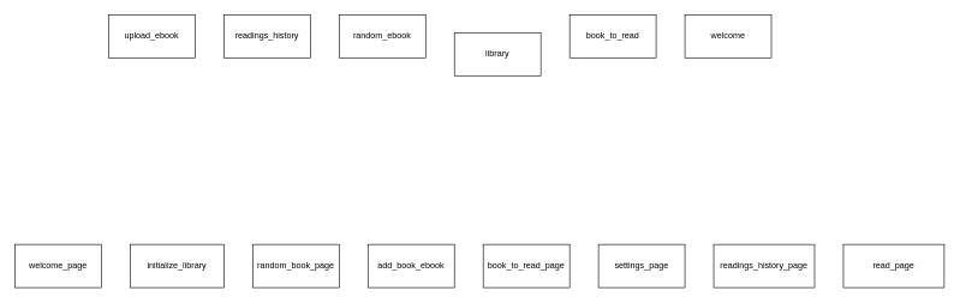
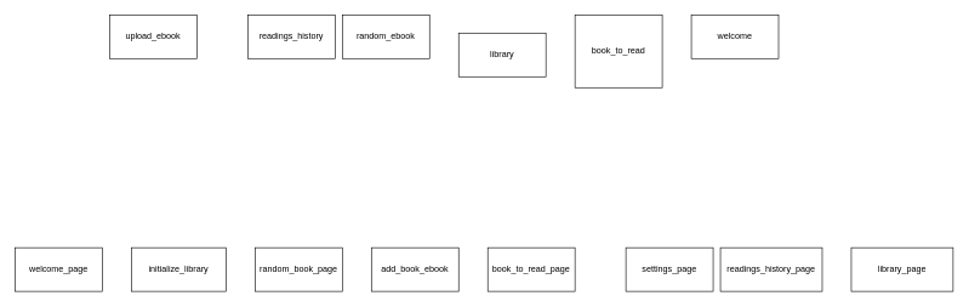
- <mxCell id="3" value="readings_history" style="rounded=0;whiteSpace=wrap;html=1;" vertex="1" parent="1"><mxGeometry x="310" y="20" width="120" height="60" as="geometry" /></mxCell>
+ <mxCell id="3" value="readings_history" style="rounded=0;whiteSpace=wrap;html=1;" vertex="1" parent="1"><mxGeometry x="340" y="20" width="120" height="60" as="geometry" /></mxCell>
- <mxCell id="6" value="book_to_read" style="rounded=0;whiteSpace=wrap;html=1;" vertex="1" parent="1"><mxGeometry x="790" y="20" width="120" height="60" as="geometry" /></mxCell>
+ <mxCell id="6" value="book_to_read" style="rounded=0;whiteSpace=wrap;html=1;" vertex="1" parent="1"><mxGeometry x="790" y="20" width="120" height="100" as="geometry" /></mxCell>
- <mxCell id="13" value="settings_page" style="rounded=0;whiteSpace=wrap;html=1;" vertex="1" parent="1"><mxGeometry x="830" y="340" width="120" height="60" as="geometry" /></mxCell>
+ <mxCell id="13" value="settings_page" style="rounded=0;whiteSpace=wrap;html=1;" vertex="1" parent="1"><mxGeometry x="860" y="340" width="120" height="60" as="geometry" /></mxCell>
- <mxCell id="15" value="read_page" style="rounded=0;whiteSpace=wrap;html=1;" vertex="1" parent="1"><mxGeometry x="1170" y="340" width="140" height="60" as="geometry" /></mxCell>
+ <mxCell id="15" value="library_page" style="rounded=0;whiteSpace=wrap;html=1;" vertex="1" parent="1"><mxGeometry x="1170" y="340" width="140" height="60" as="geometry" /></mxCell>
